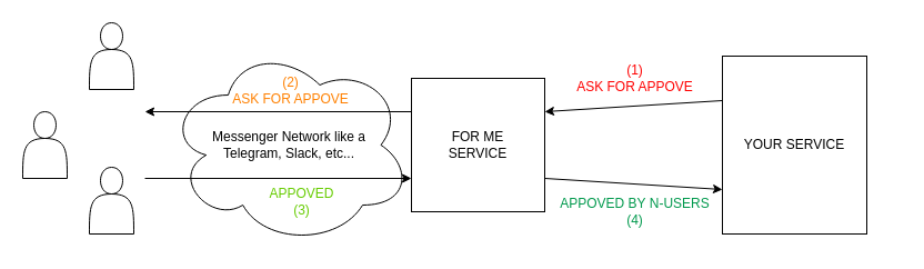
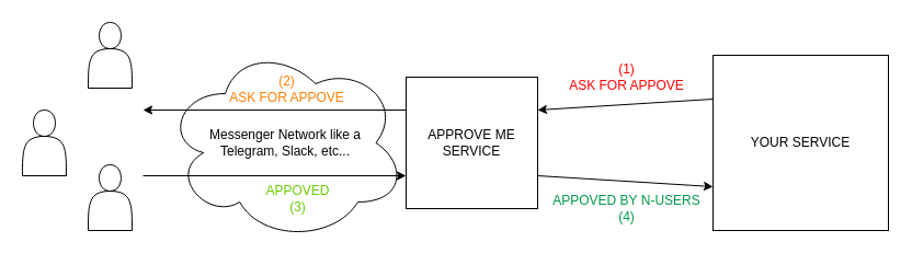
- <mxCell id="6" value="FOR ME&lt;br&gt;SERVICE" style="rounded=0;whiteSpace=wrap;html=1;" vertex="1" parent="1"><mxGeometry x="370" y="70" width="120" height="120" as="geometry" /></mxCell>
+ <mxCell id="6" value="APPROVE ME&lt;br&gt;SERVICE" style="rounded=0;whiteSpace=wrap;html=1;" vertex="1" parent="1"><mxGeometry x="370" y="70" width="120" height="120" as="geometry" /></mxCell>
- <mxCell id="7" value="YOUR SERVICE" style="rounded=0;whiteSpace=wrap;html=1;" vertex="1" parent="1"><mxGeometry x="650" y="50" width="130" height="160" as="geometry" /></mxCell>
+ <mxCell id="7" value="YOUR SERVICE" style="rounded=0;whiteSpace=wrap;html=1;" vertex="1" parent="1"><mxGeometry x="650" y="50" width="160" height="160" as="geometry" /></mxCell>
